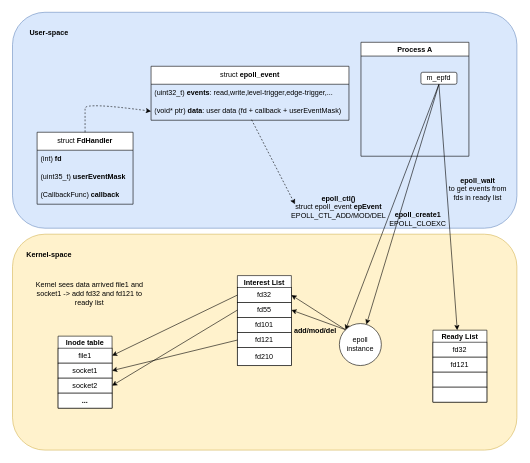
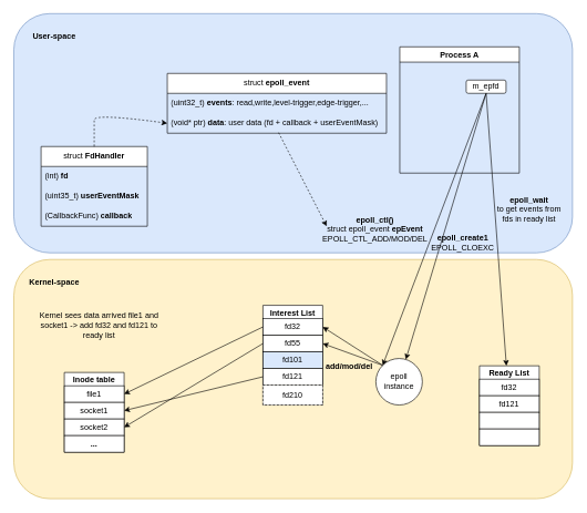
- <mxCell id="13" value="fd101" style="rounded=0;whiteSpace=wrap;html=1;" vertex="1" parent="9"><mxGeometry y="70" width="90" height="25" as="geometry" /></mxCell>
+ <mxCell id="13" value="fd101" style="rounded=0;whiteSpace=wrap;html=1;fillColor=#dae8fc;" vertex="1" parent="9"><mxGeometry y="70" width="90" height="25" as="geometry" /></mxCell>
- <mxCell id="15" value="fd210" style="rounded=0;whiteSpace=wrap;html=1;" vertex="1" parent="9"><mxGeometry y="120" width="90" height="30" as="geometry" /></mxCell>
+ <mxCell id="15" value="fd210" style="rounded=0;whiteSpace=wrap;html=1;dashed=1;" vertex="1" parent="9"><mxGeometry y="120" width="90" height="30" as="geometry" /></mxCell>
